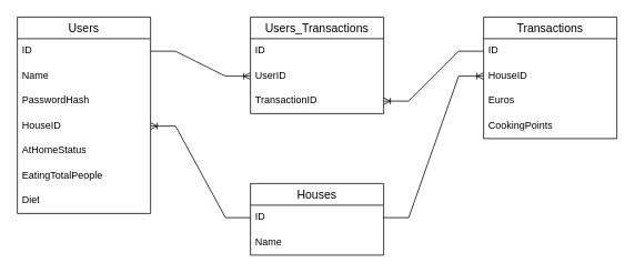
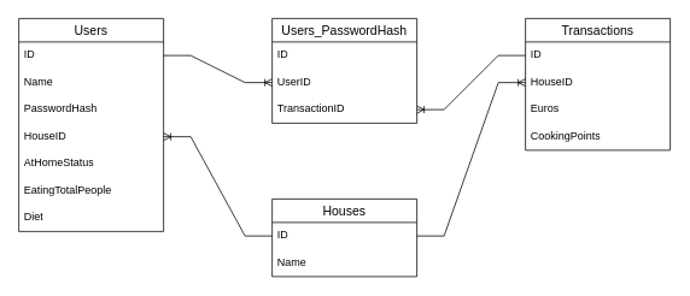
- <mxCell id="20" value="Users_Transactions" style="swimlane;fontStyle=0;childLayout=stackLayout;horizontal=1;startSize=26;horizontalStack=0;resizeParent=1;resizeParentMax=0;resizeLast=0;collapsible=1;marginBottom=0;align=center;fontSize=14;" vertex="1" parent="1"><mxGeometry x="300" y="20" width="160" height="116" as="geometry" /></mxCell>
+ <mxCell id="20" value="Users_PasswordHash" style="swimlane;fontStyle=0;childLayout=stackLayout;horizontal=1;startSize=26;horizontalStack=0;resizeParent=1;resizeParentMax=0;resizeLast=0;collapsible=1;marginBottom=0;align=center;fontSize=14;" vertex="1" parent="1"><mxGeometry x="300" y="20" width="160" height="116" as="geometry" /></mxCell>
